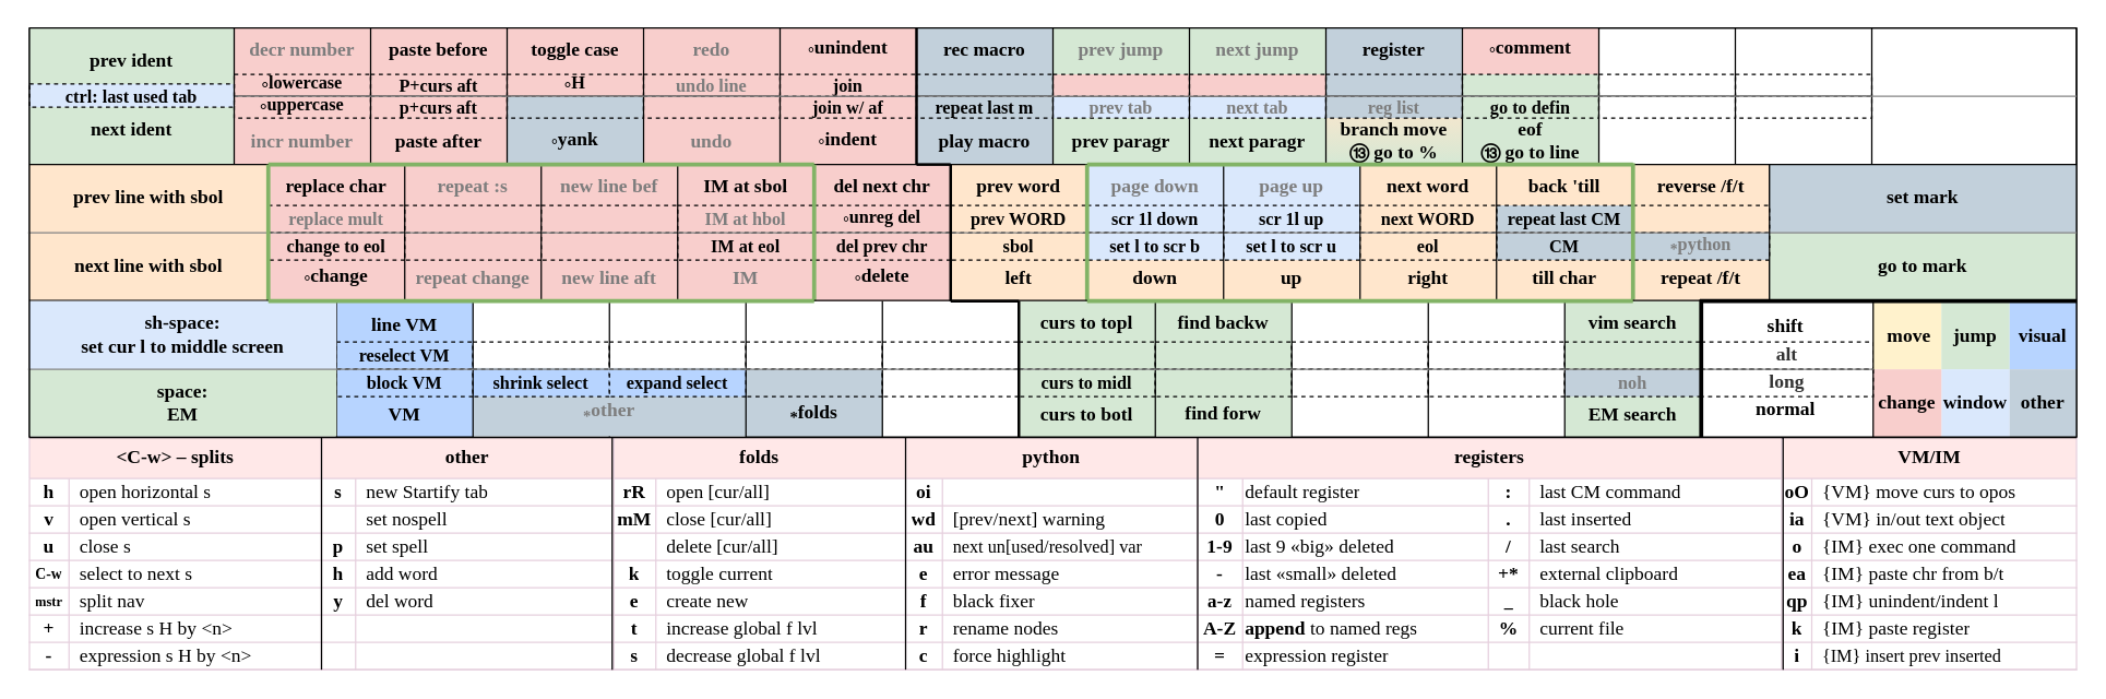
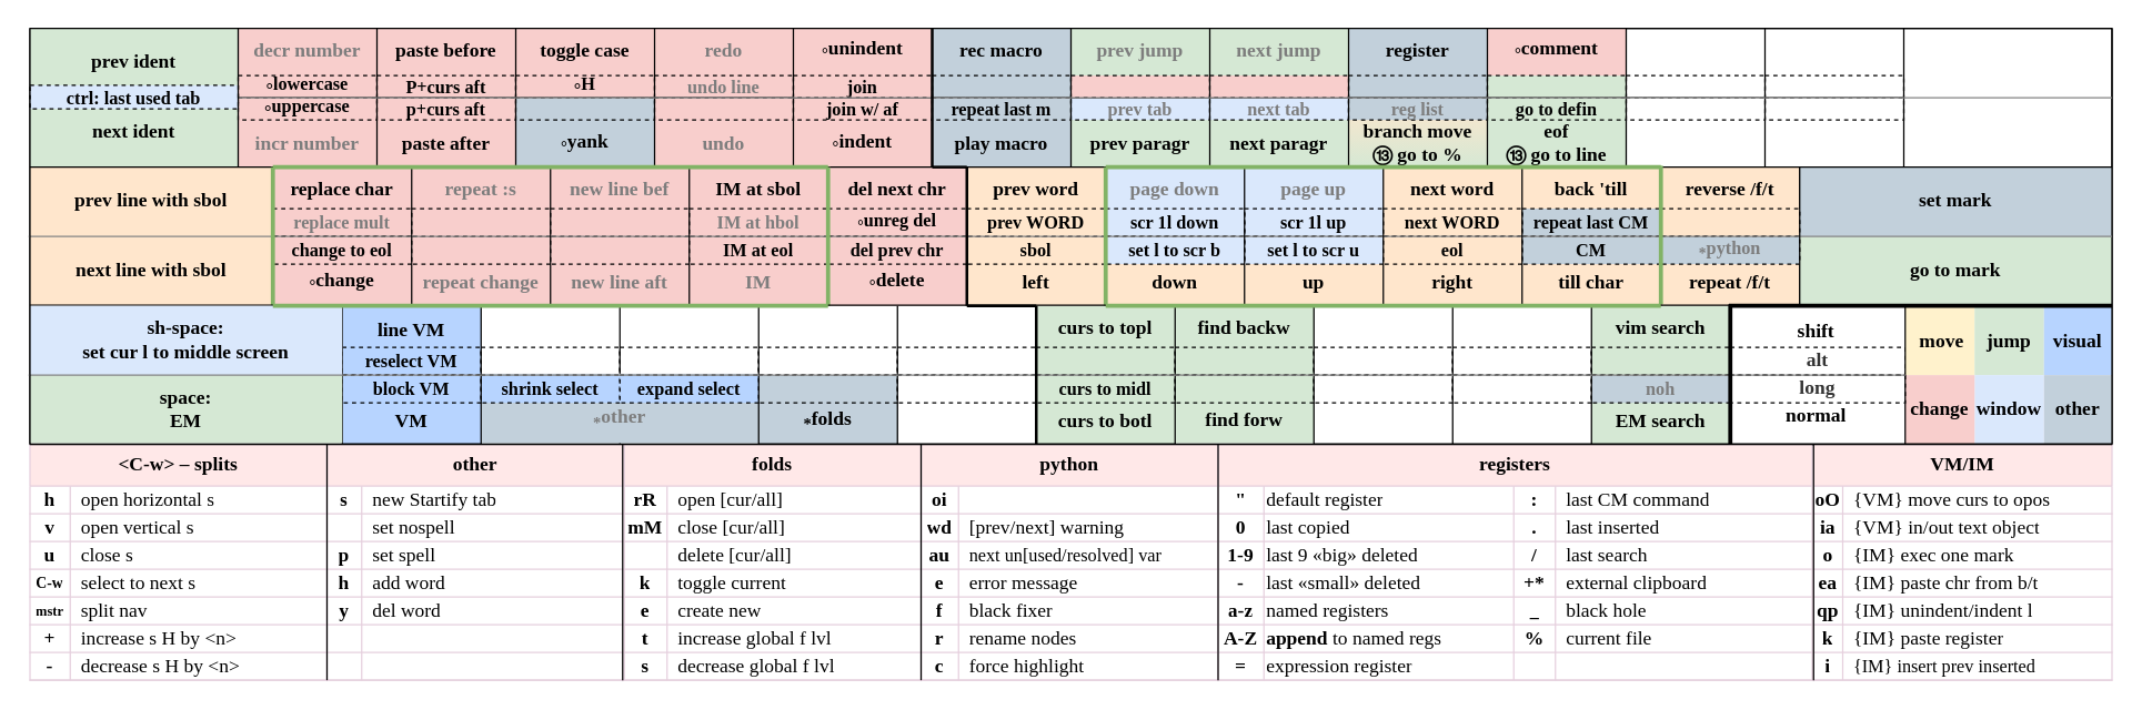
- <mxCell id="212" value="{IM} exec one command" style="shape=partialRectangle;html=1;whiteSpace=wrap;connectable=0;fillColor=none;top=0;left=0;bottom=0;right=0;align=left;spacingLeft=6;overflow=hidden;fontFamily=Consolas;fontSize=14;strokeColor=#E6D0DE;" parent="210" vertex="1"><mxGeometry x="21" width="194" height="20" as="geometry"><mxRectangle width="194" height="20" as="alternateBounds" /></mxGeometry></mxCell>
+ <mxCell id="212" value="{IM} exec one mark" style="shape=partialRectangle;html=1;whiteSpace=wrap;connectable=0;fillColor=none;top=0;left=0;bottom=0;right=0;align=left;spacingLeft=6;overflow=hidden;fontFamily=Consolas;fontSize=14;strokeColor=#E6D0DE;" parent="210" vertex="1"><mxGeometry x="21" width="194" height="20" as="geometry"><mxRectangle width="194" height="20" as="alternateBounds" /></mxGeometry></mxCell>
- <mxCell id="91" value="expression s H by &amp;lt;n&amp;gt;" style="shape=partialRectangle;html=1;whiteSpace=wrap;connectable=0;fillColor=none;top=0;left=0;bottom=0;right=0;align=left;spacingLeft=6;overflow=hidden;fontFamily=Consolas;fontSize=14;strokeColor=#E6D0DE;" parent="89" vertex="1"><mxGeometry x="29" width="185" height="20" as="geometry"><mxRectangle width="185" height="20" as="alternateBounds" /></mxGeometry></mxCell>
+ <mxCell id="91" value="decrease s H by &amp;lt;n&amp;gt;" style="shape=partialRectangle;html=1;whiteSpace=wrap;connectable=0;fillColor=none;top=0;left=0;bottom=0;right=0;align=left;spacingLeft=6;overflow=hidden;fontFamily=Consolas;fontSize=14;strokeColor=#E6D0DE;" parent="89" vertex="1"><mxGeometry x="29" width="185" height="20" as="geometry"><mxRectangle width="185" height="20" as="alternateBounds" /></mxGeometry></mxCell>
